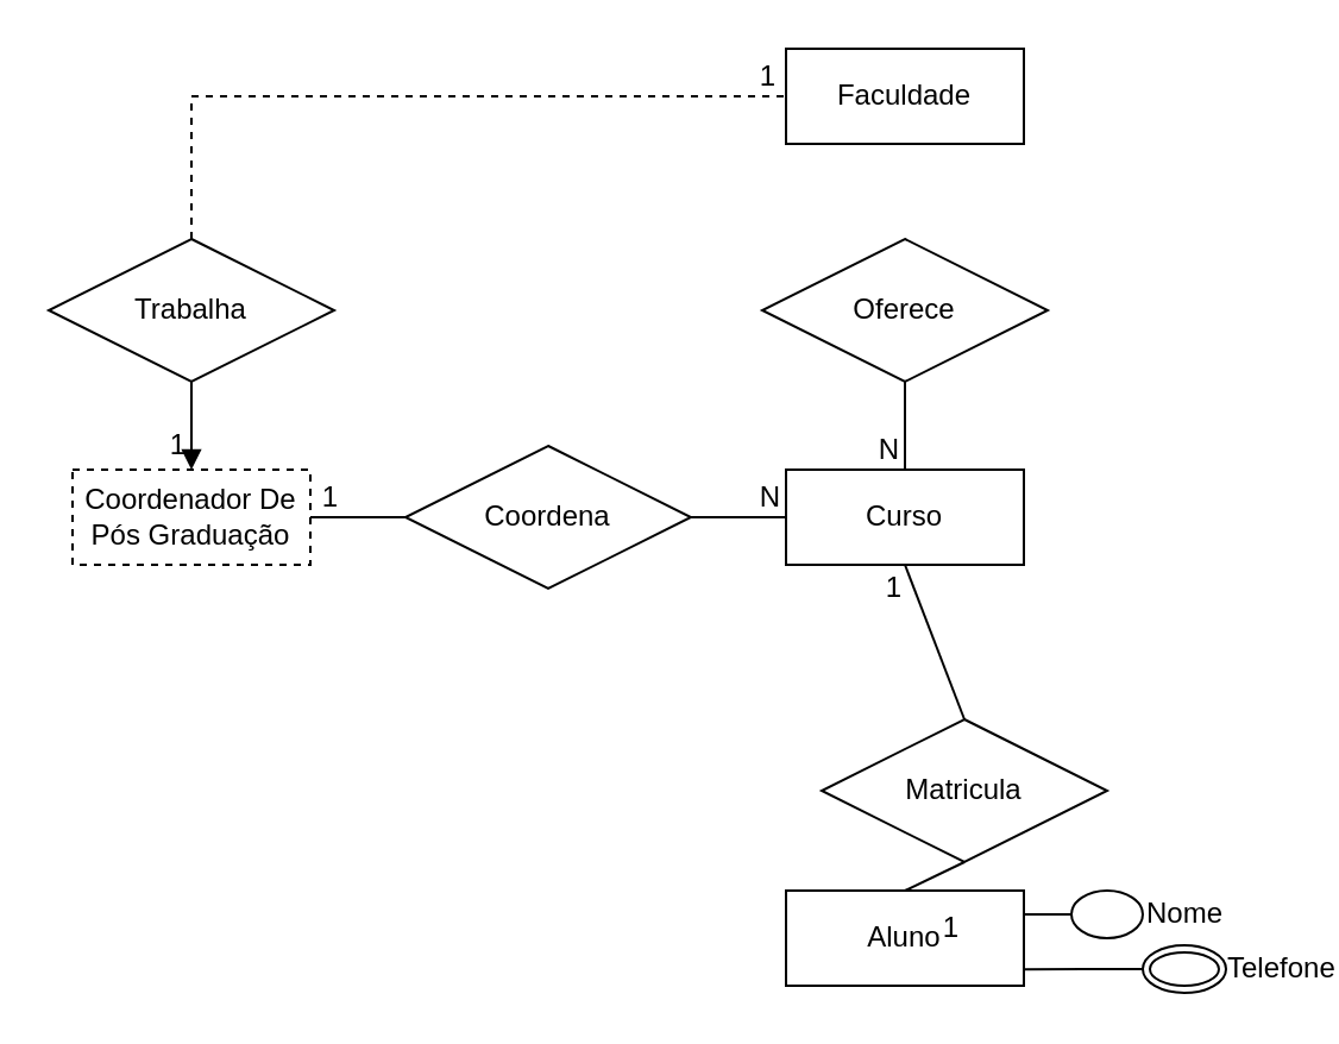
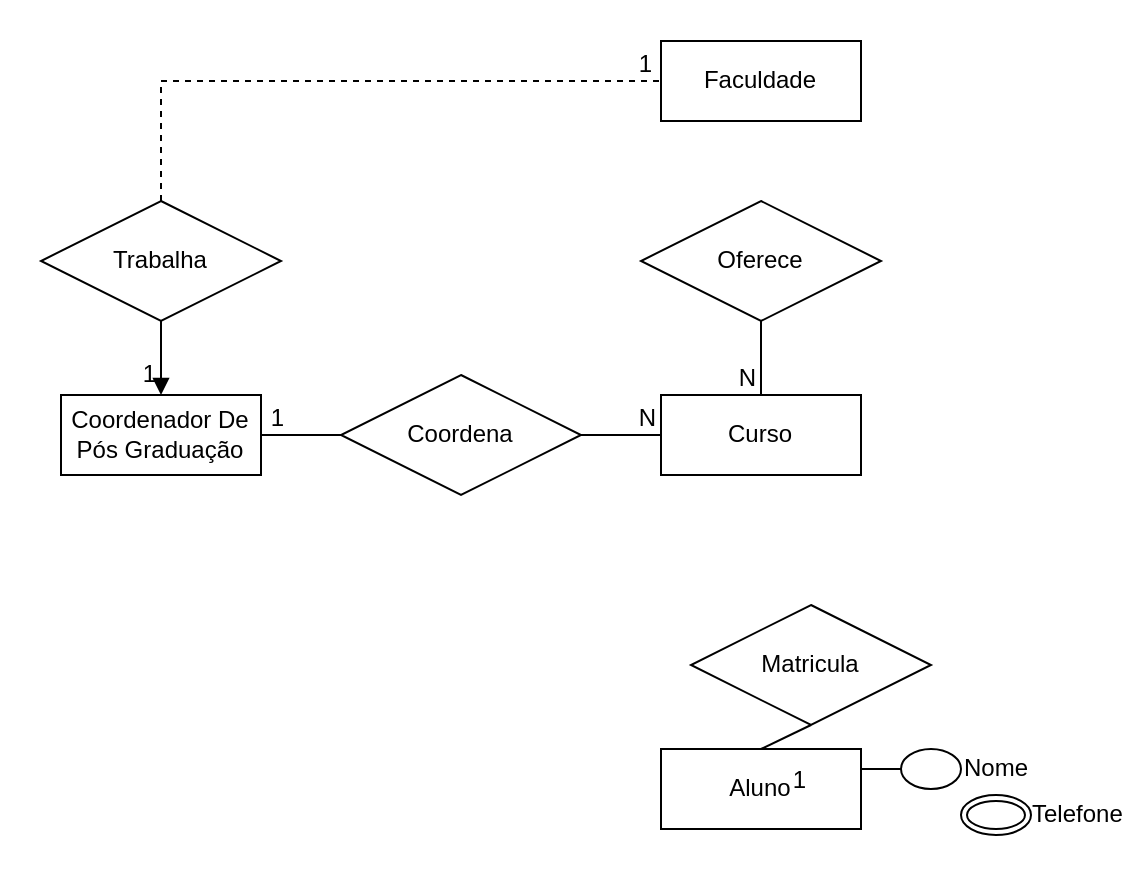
- <mxCell id="2" value="Coordenador De Pós Graduação" style="whiteSpace=wrap;html=1;align=center;dashed=1;" vertex="1" parent="1"><mxGeometry x="30" y="197" width="100" height="40" as="geometry" /></mxCell>
+ <mxCell id="2" value="Coordenador De Pós Graduação" style="whiteSpace=wrap;html=1;align=center;" vertex="1" parent="1"><mxGeometry x="30" y="197" width="100" height="40" as="geometry" /></mxCell>
- <mxCell id="22" value="" style="endArrow=none;html=1;rounded=0;entryX=0.5;entryY=1;entryDx=0;entryDy=0;exitX=0.5;exitY=0;exitDx=0;exitDy=0;" edge="1" parent="1" source="19" target="6"><mxGeometry relative="1" as="geometry"><mxPoint x="300" y="227" as="sourcePoint" /><mxPoint x="340" y="227" as="targetPoint" /></mxGeometry></mxCell>
- <mxCell id="23" value="1" style="resizable=0;html=1;align=right;verticalAlign=bottom;" connectable="0" vertex="1" parent="22"><mxGeometry x="1" relative="1" as="geometry"><mxPoint x="-1" y="18" as="offset" /></mxGeometry></mxCell>
- <mxCell id="26" style="edgeStyle=orthogonalEdgeStyle;rounded=0;orthogonalLoop=1;jettySize=auto;html=1;exitX=0;exitY=0.5;exitDx=0;exitDy=0;entryX=0.999;entryY=0.829;entryDx=0;entryDy=0;entryPerimeter=0;endArrow=none;endFill=0;" edge="1" parent="1" source="27" target="18"><mxGeometry relative="1" as="geometry" /></mxCell>
